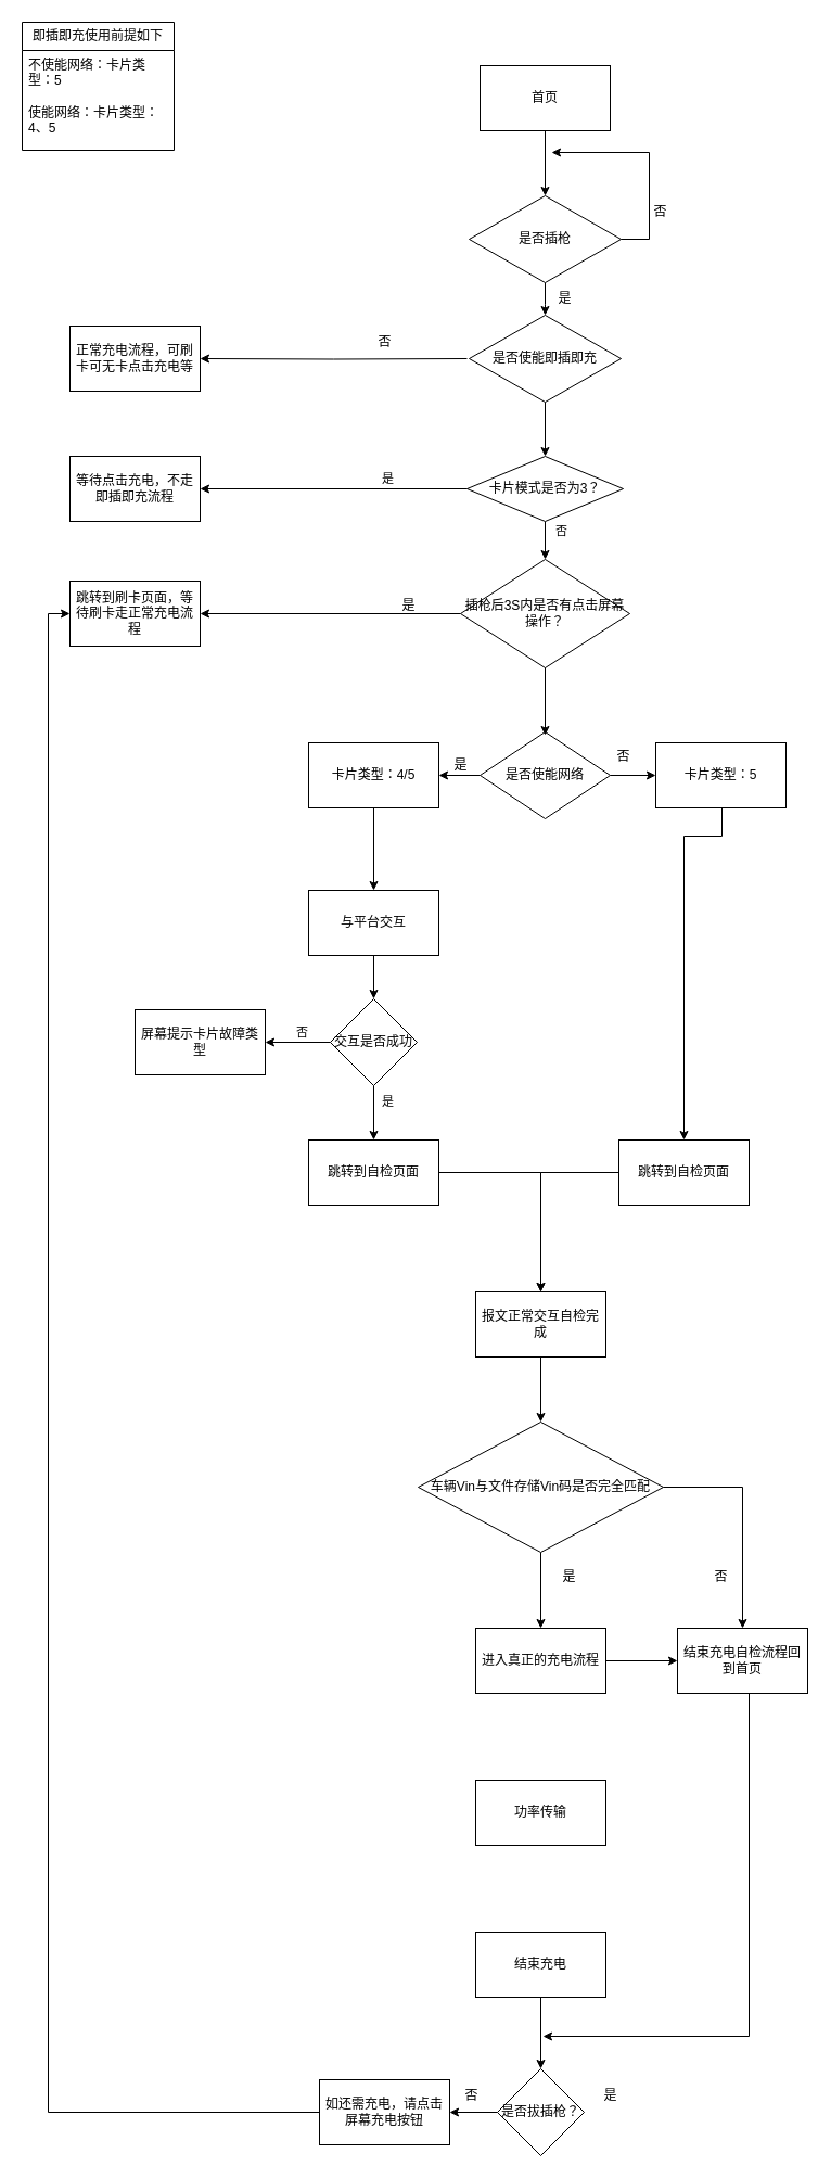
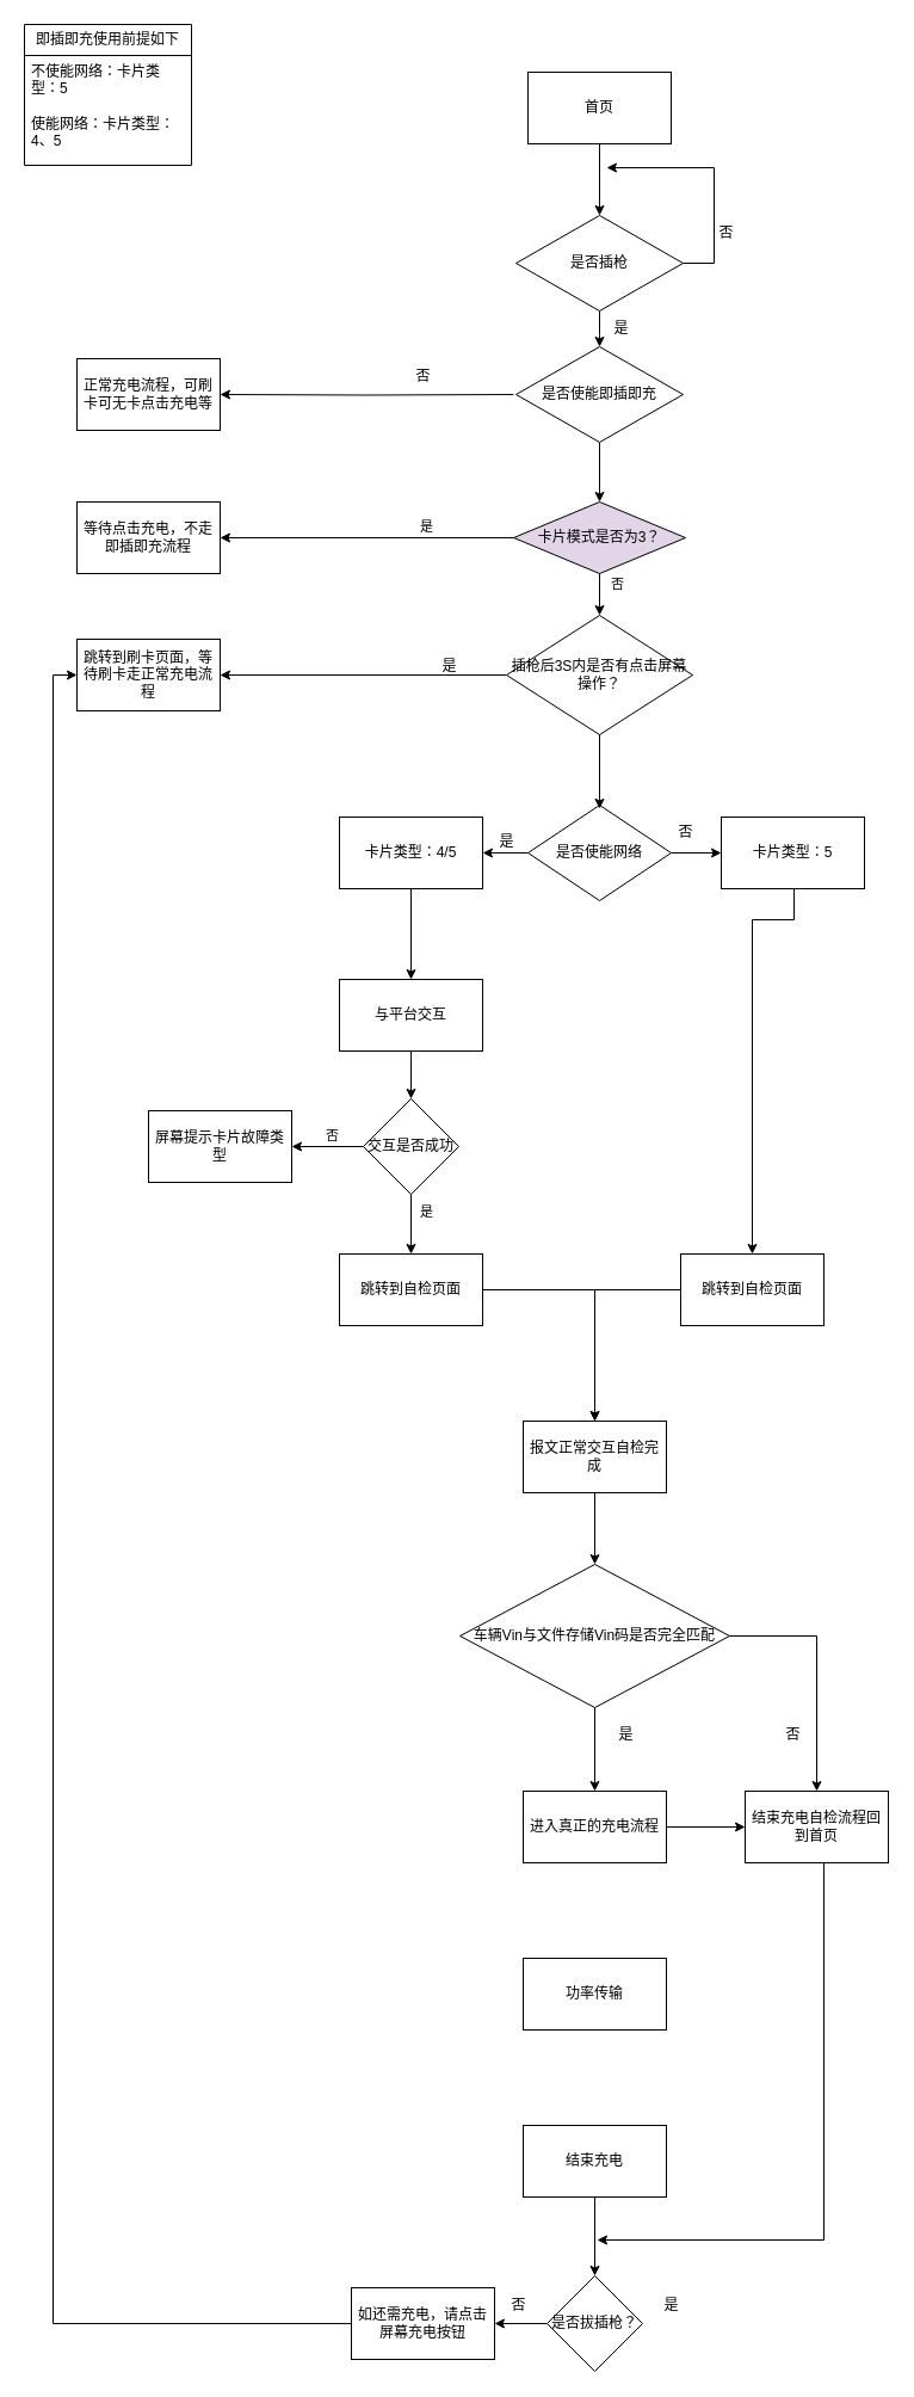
- <mxCell id="47" value="卡片模式是否为3？" style="rhombus;whiteSpace=wrap;html=1;rounded=0;" vertex="1" parent="1"><mxGeometry x="430" y="420" width="144" height="60" as="geometry" /></mxCell>
+ <mxCell id="47" value="卡片模式是否为3？" style="rhombus;whiteSpace=wrap;html=1;rounded=0;fillColor=#e1d5e7;" vertex="1" parent="1"><mxGeometry x="430" y="420" width="144" height="60" as="geometry" /></mxCell>
